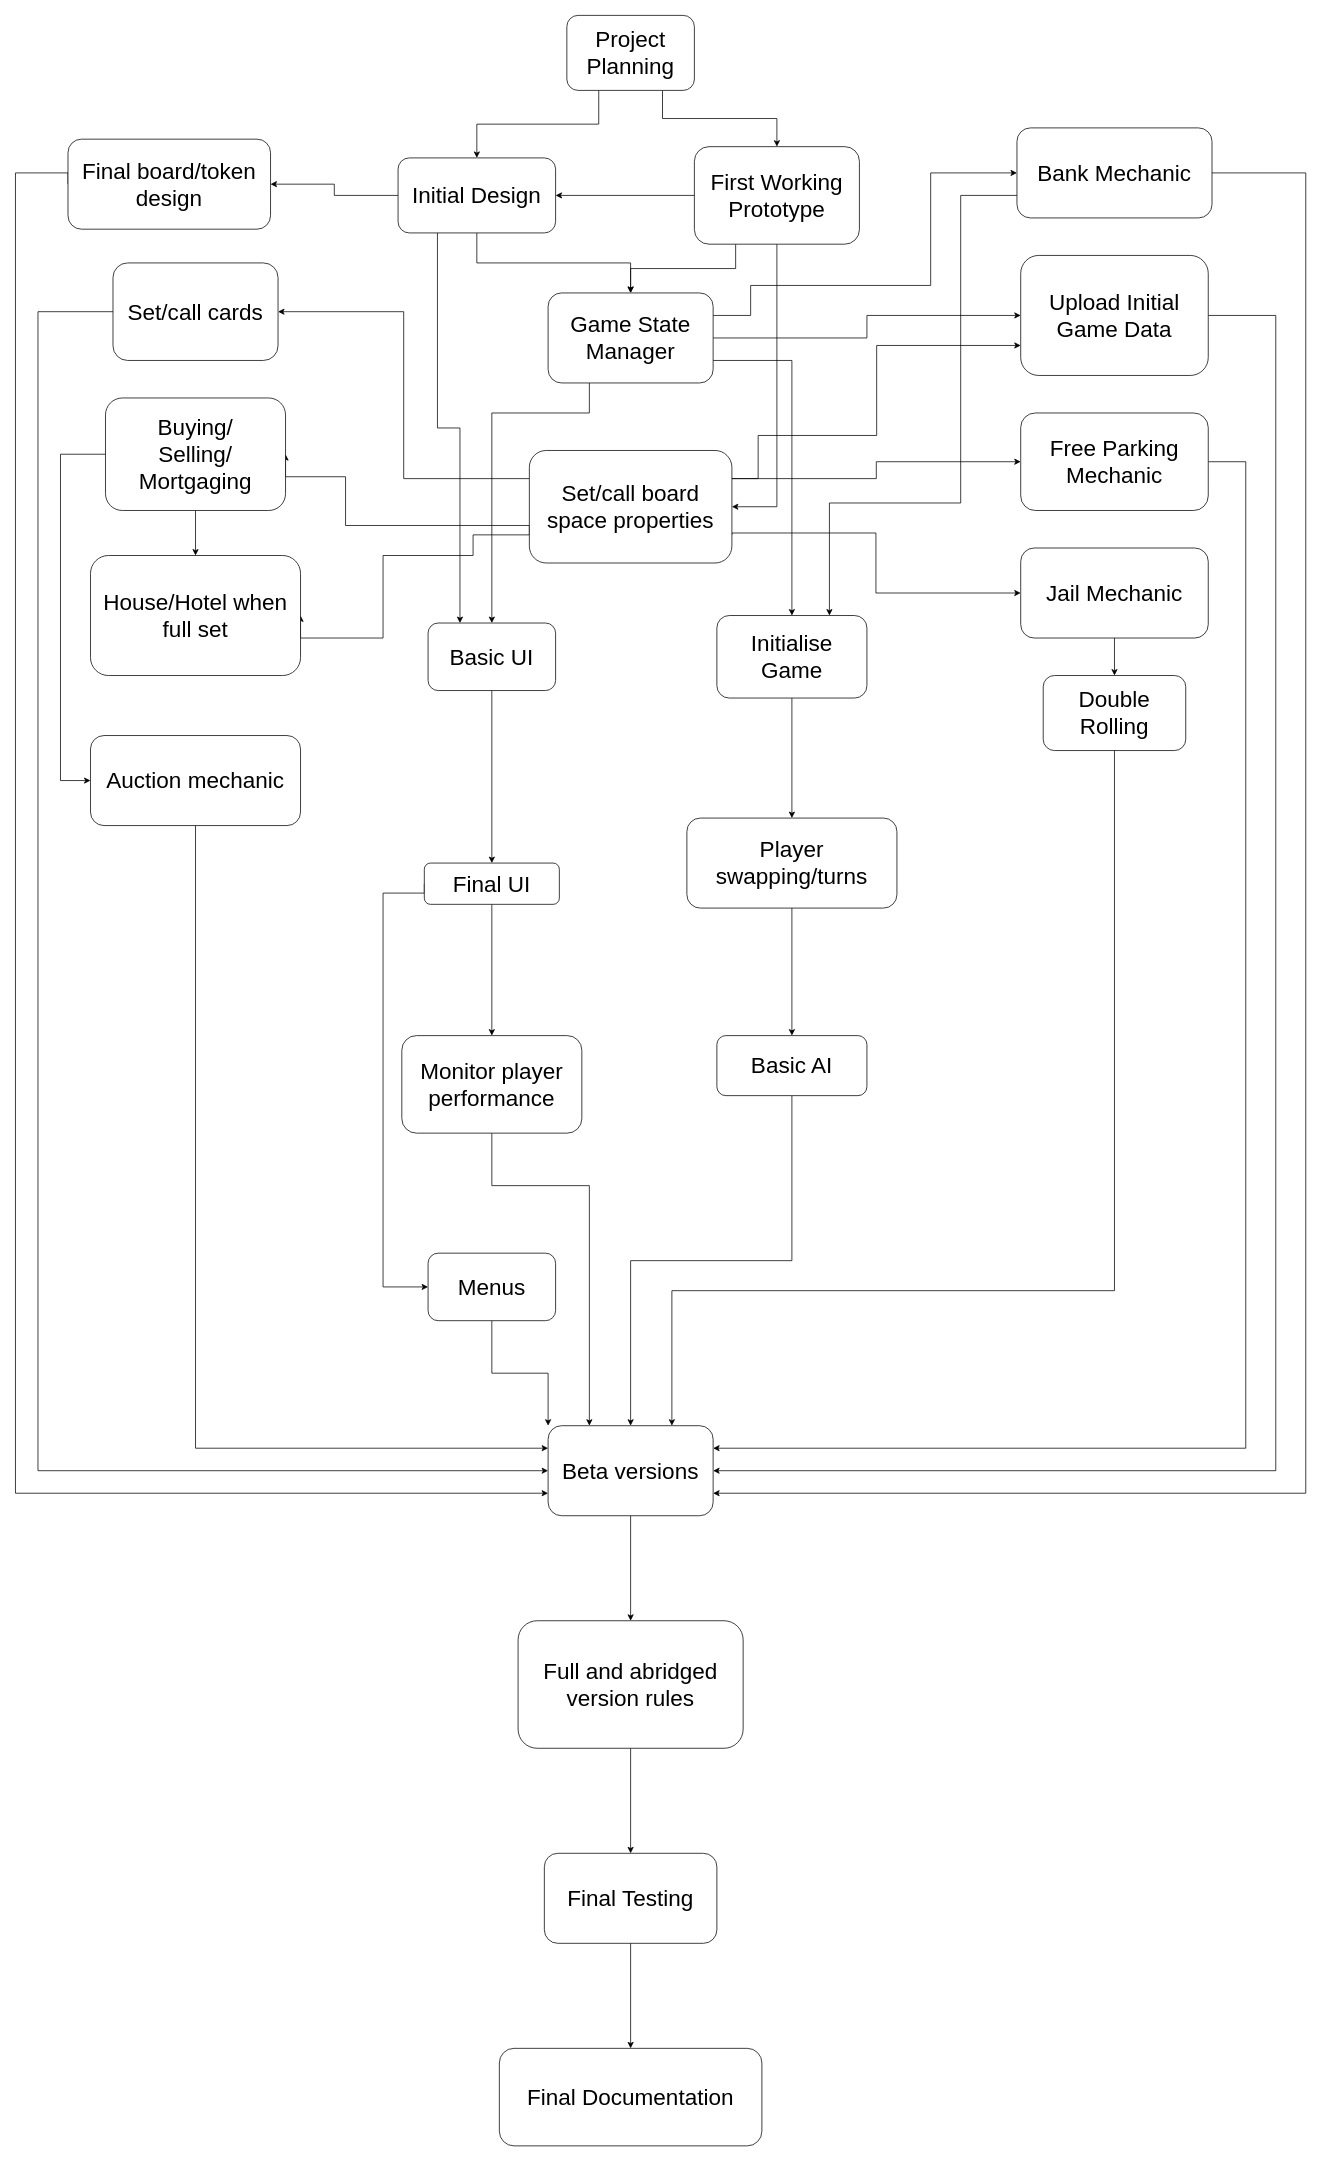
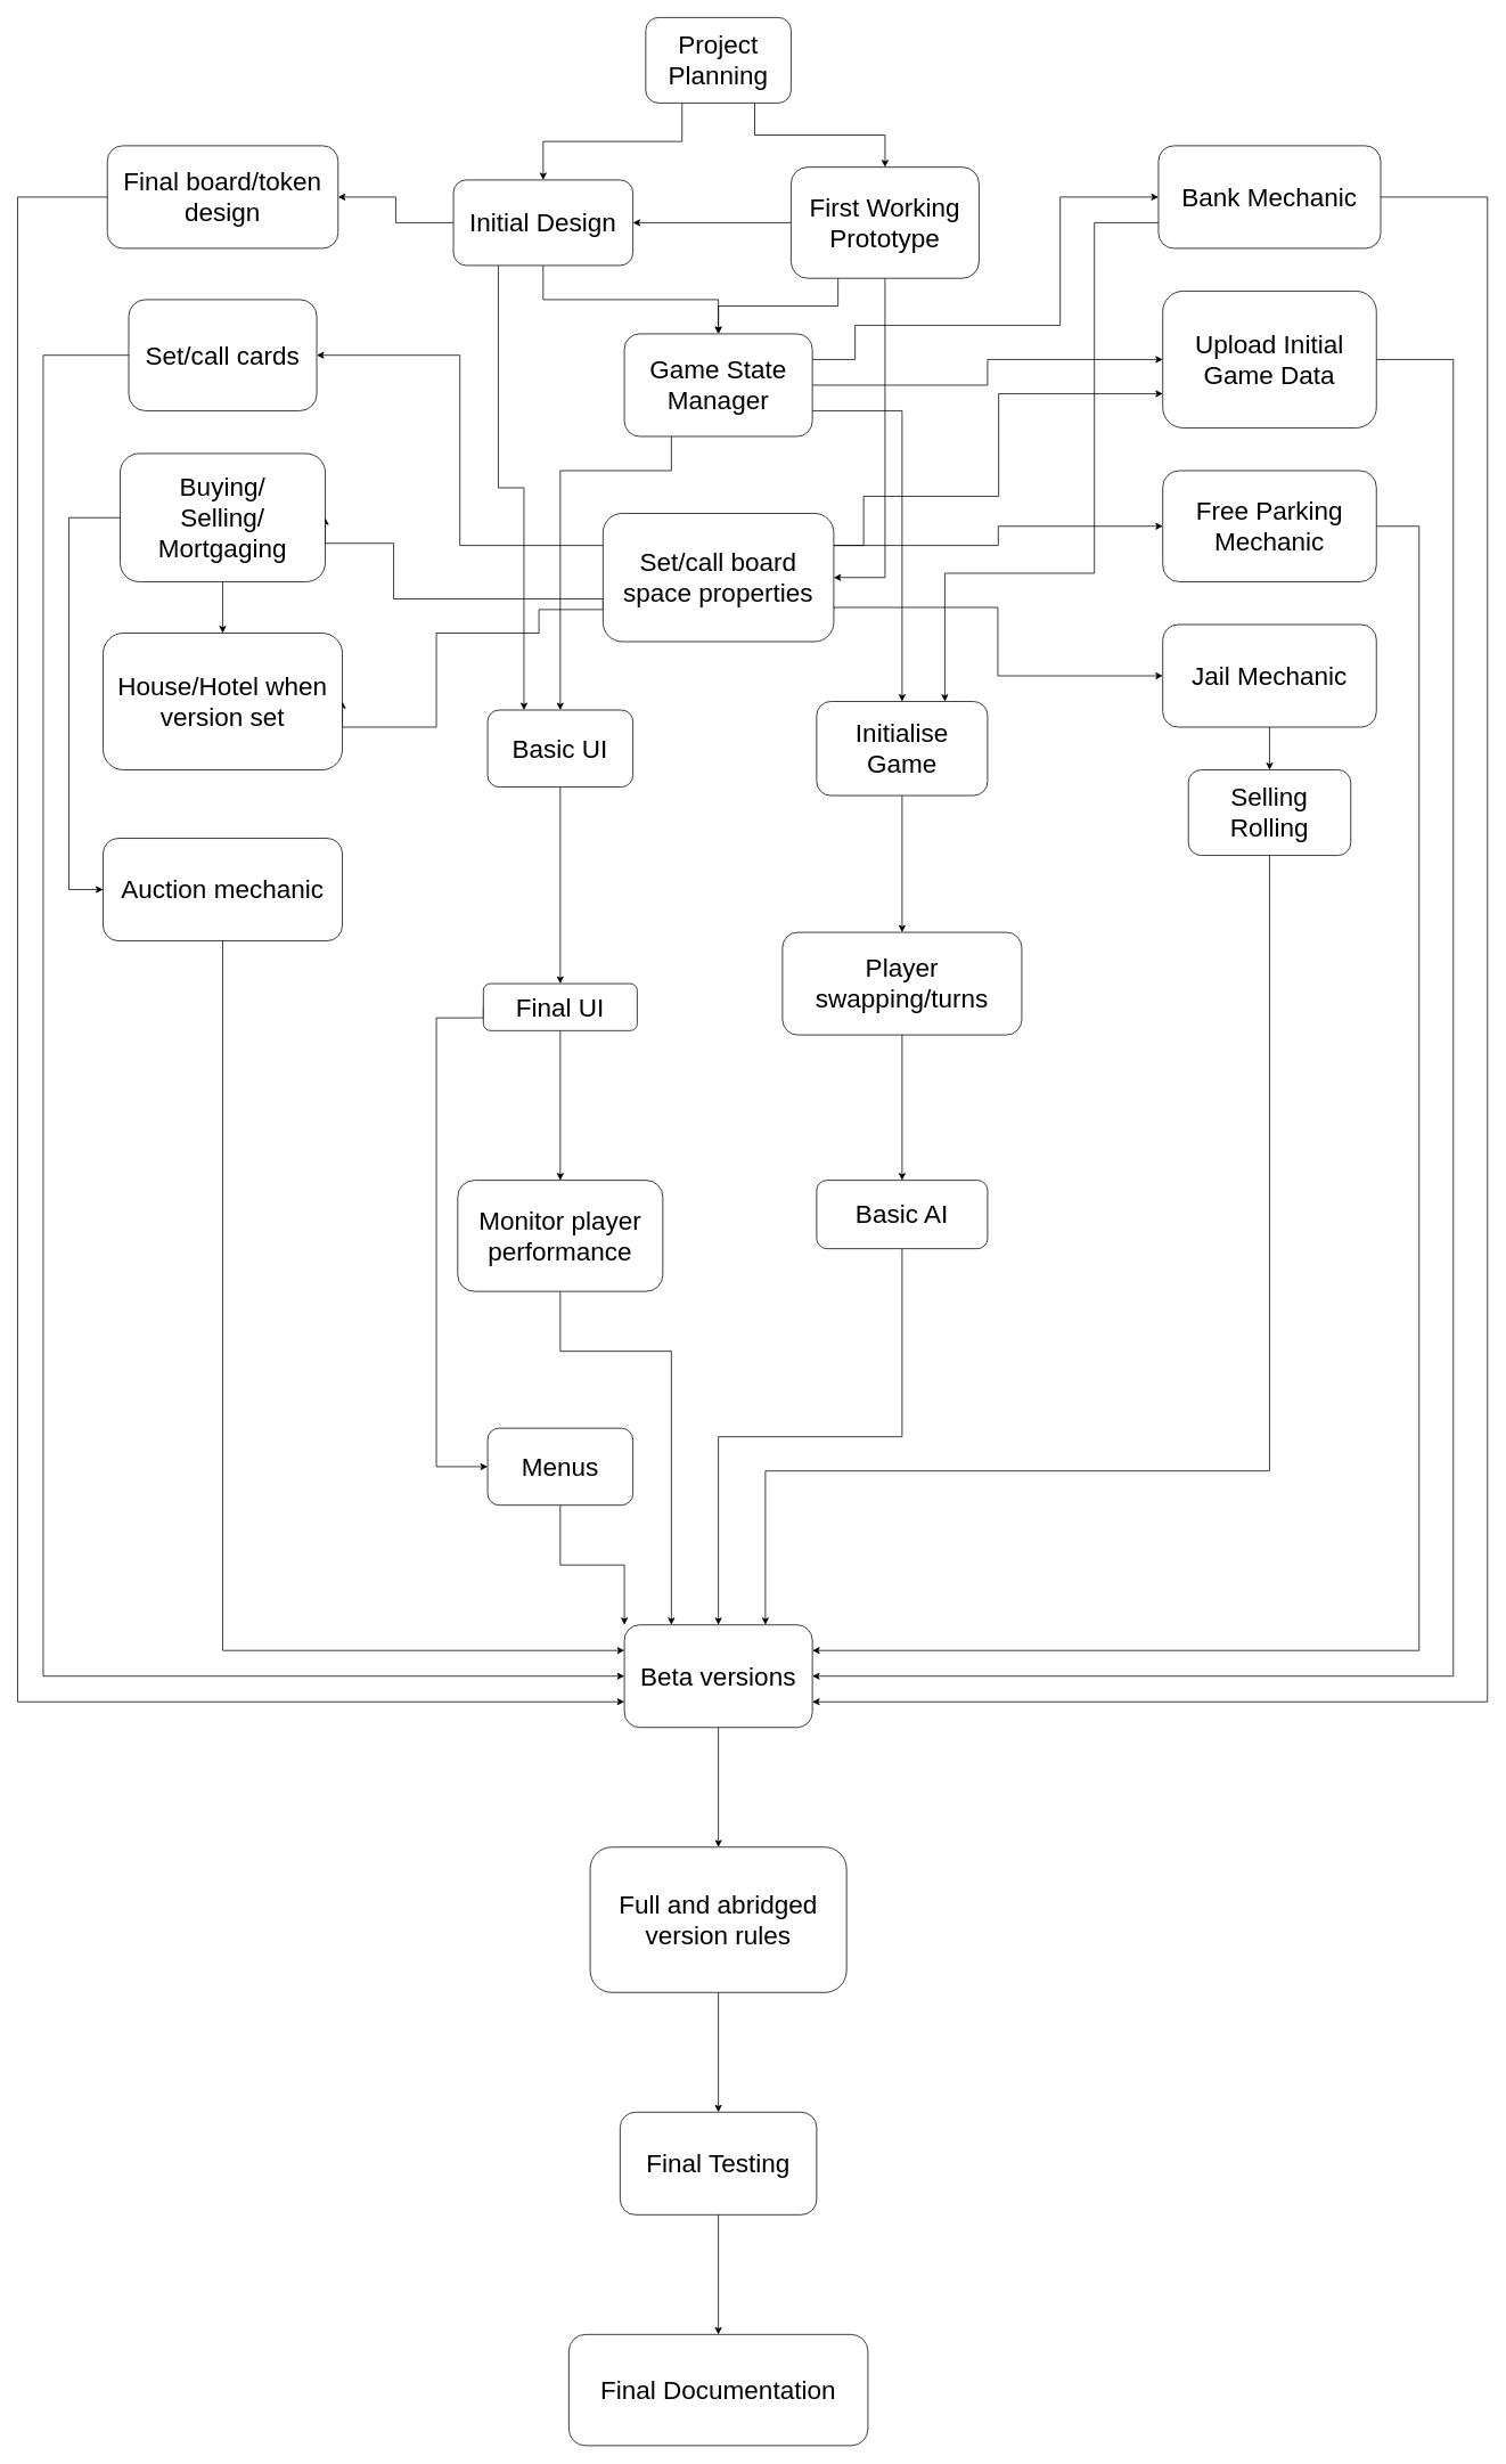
- <mxCell id="49" value="Final board/token design" style="rounded=1;whiteSpace=wrap;html=1;fontSize=30;" parent="1" vertex="1"><mxGeometry x="90" y="185" width="270" height="120" as="geometry" /></mxCell>
+ <mxCell id="49" value="Final board/token design" style="rounded=1;whiteSpace=wrap;html=1;fontSize=30;" parent="1" vertex="1"><mxGeometry x="125" y="170" width="270" height="120" as="geometry" /></mxCell>
- <mxCell id="45" value="House/Hotel when full set" style="rounded=1;whiteSpace=wrap;html=1;fontSize=30;" parent="1" vertex="1"><mxGeometry x="120" y="740" width="280" height="160" as="geometry" /></mxCell>
+ <mxCell id="45" value="House/Hotel when version set" style="rounded=1;whiteSpace=wrap;html=1;fontSize=30;" parent="1" vertex="1"><mxGeometry x="120" y="740" width="280" height="160" as="geometry" /></mxCell>
- <mxCell id="47" value="Double Rolling" style="rounded=1;whiteSpace=wrap;html=1;fontSize=30;" parent="1" vertex="1"><mxGeometry x="1390" y="900" width="190" height="100" as="geometry" /></mxCell>
+ <mxCell id="47" value="Selling Rolling" style="rounded=1;whiteSpace=wrap;html=1;fontSize=30;" parent="1" vertex="1"><mxGeometry x="1390" y="900" width="190" height="100" as="geometry" /></mxCell>
